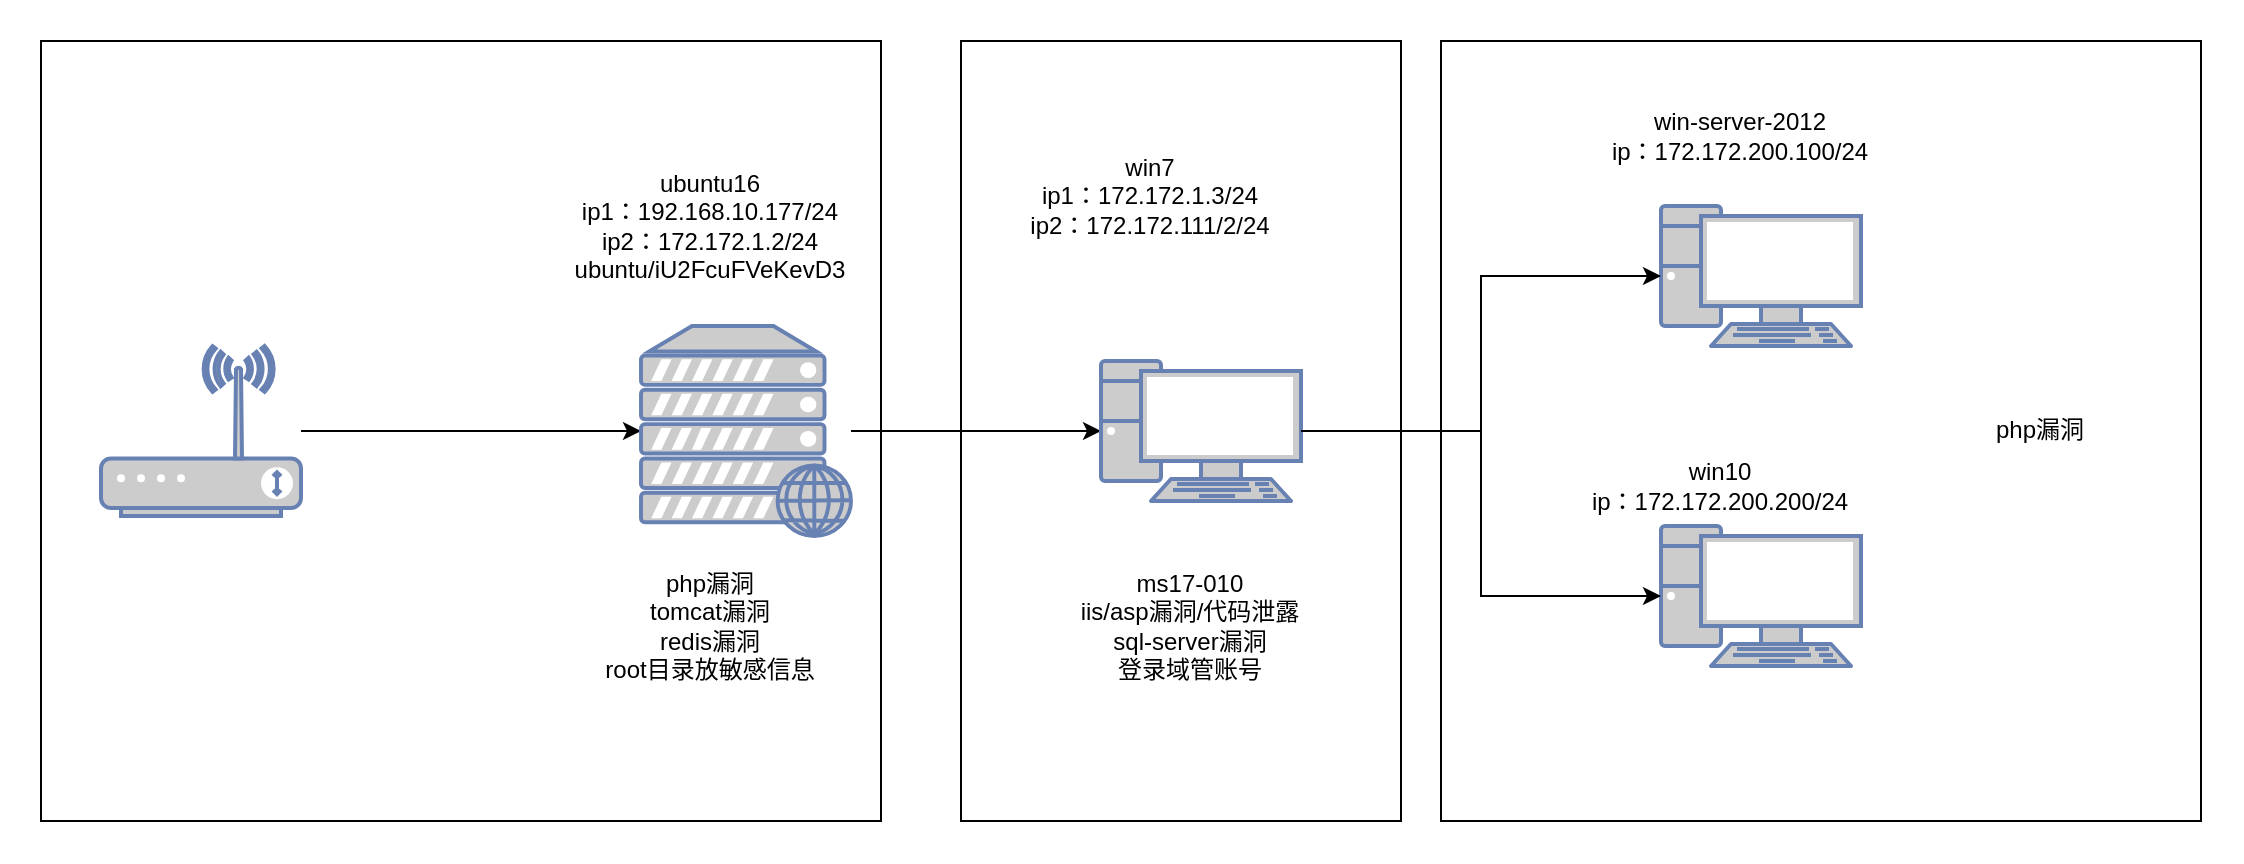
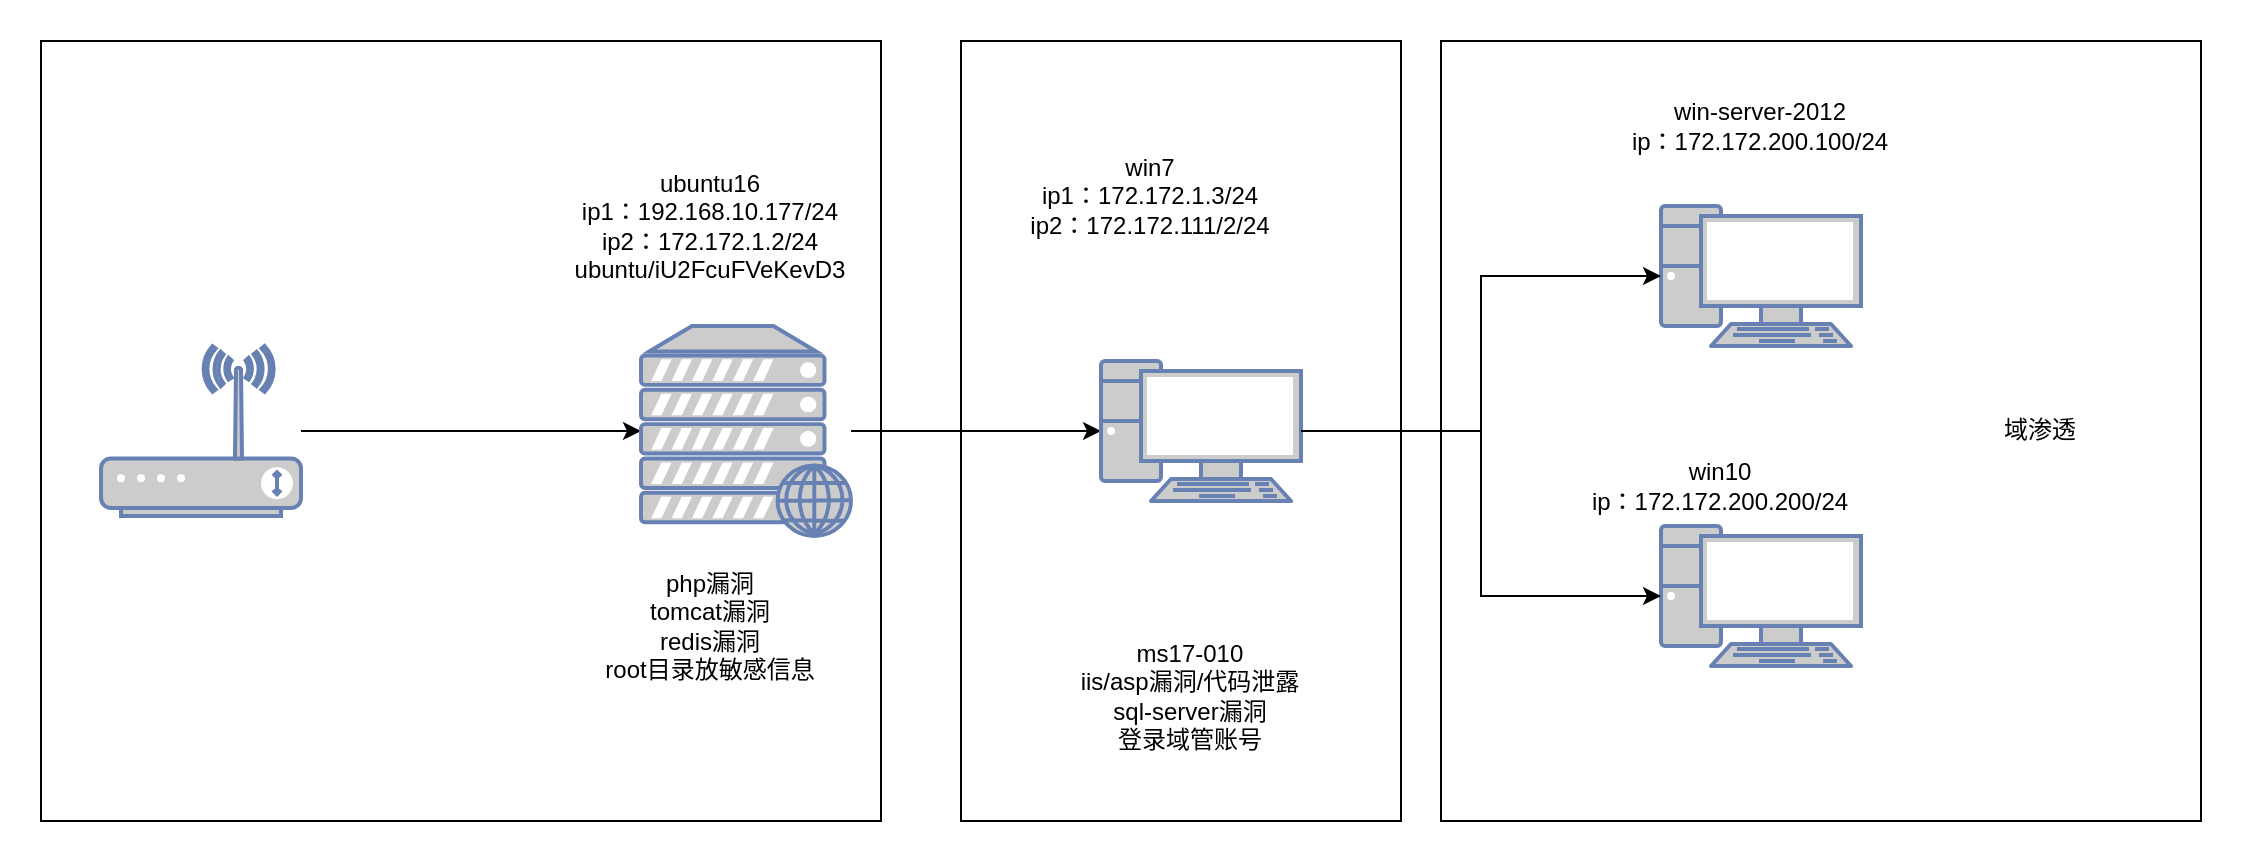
- <mxCell id="18" value="&lt;div&gt;win-server-2012&lt;/div&gt;ip：172.172.200.100/24" style="text;strokeColor=none;align=center;fillColor=none;html=1;verticalAlign=middle;whiteSpace=wrap;rounded=0;" vertex="1" parent="1"><mxGeometry x="780" y="42.5" width="180" height="50" as="geometry" /></mxCell>
+ <mxCell id="18" value="&lt;div&gt;win-server-2012&lt;/div&gt;ip：172.172.200.100/24" style="text;strokeColor=none;align=center;fillColor=none;html=1;verticalAlign=middle;whiteSpace=wrap;rounded=0;" vertex="1" parent="1"><mxGeometry x="790" y="37.5" width="180" height="50" as="geometry" /></mxCell>
- <mxCell id="20" value="php漏洞" style="text;strokeColor=none;align=center;fillColor=none;html=1;verticalAlign=middle;whiteSpace=wrap;rounded=0;" vertex="1" parent="1"><mxGeometry x="990" y="200" width="60" height="30" as="geometry" /></mxCell>
+ <mxCell id="20" value="域渗透" style="text;strokeColor=none;align=center;fillColor=none;html=1;verticalAlign=middle;whiteSpace=wrap;rounded=0;" vertex="1" parent="1"><mxGeometry x="990" y="200" width="60" height="30" as="geometry" /></mxCell>
- <mxCell id="17" value="ms17-010&lt;div&gt;iis/asp漏洞/代码泄露&lt;/div&gt;&lt;div&gt;sql-server漏洞&lt;/div&gt;&lt;div&gt;登录域管账号&lt;/div&gt;" style="text;strokeColor=none;align=center;fillColor=none;html=1;verticalAlign=middle;whiteSpace=wrap;rounded=0;" vertex="1" parent="1"><mxGeometry x="520" y="272.5" width="150" height="80" as="geometry" /></mxCell>
+ <mxCell id="17" value="ms17-010&lt;div&gt;iis/asp漏洞/代码泄露&lt;/div&gt;&lt;div&gt;sql-server漏洞&lt;/div&gt;&lt;div&gt;登录域管账号&lt;/div&gt;" style="text;strokeColor=none;align=center;fillColor=none;html=1;verticalAlign=middle;whiteSpace=wrap;rounded=0;" vertex="1" parent="1"><mxGeometry x="520" y="307.5" width="150" height="80" as="geometry" /></mxCell>
